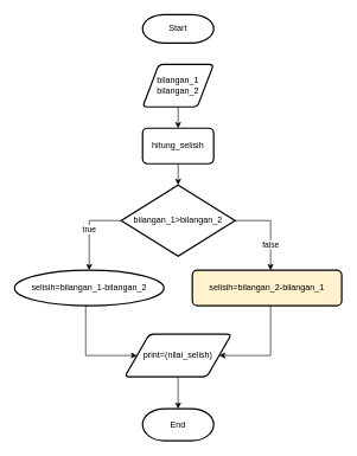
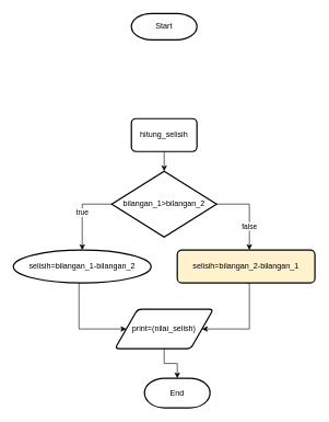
- <mxCell id="4" value="bilangan_1&lt;br&gt;bilangan_2" style="shape=parallelogram;html=1;strokeWidth=2;perimeter=parallelogramPerimeter;whiteSpace=wrap;rounded=1;arcSize=12;size=0.23;" parent="1" vertex="1"><mxGeometry x="200" y="90" width="100" height="60" as="geometry" /></mxCell>
- <mxCell id="3" style="edgeStyle=orthogonalEdgeStyle;rounded=0;orthogonalLoop=1;jettySize=auto;html=1;exitX=0.5;exitY=1;exitDx=0;exitDy=0;entryX=0.5;entryY=0;entryDx=0;entryDy=0;" parent="1" source="4" target="6" edge="1"><mxGeometry relative="1" as="geometry" /></mxCell>
- <mxCell id="14" value="End" style="strokeWidth=2;html=1;shape=mxgraph.flowchart.terminator;whiteSpace=wrap;" parent="1" vertex="1"><mxGeometry x="200" y="575" width="100" height="45" as="geometry" /></mxCell>
+ <mxCell id="14" value="End" style="strokeWidth=2;html=1;shape=mxgraph.flowchart.terminator;whiteSpace=wrap;" parent="1" vertex="1"><mxGeometry x="220" y="575" width="100" height="45" as="geometry" /></mxCell>
